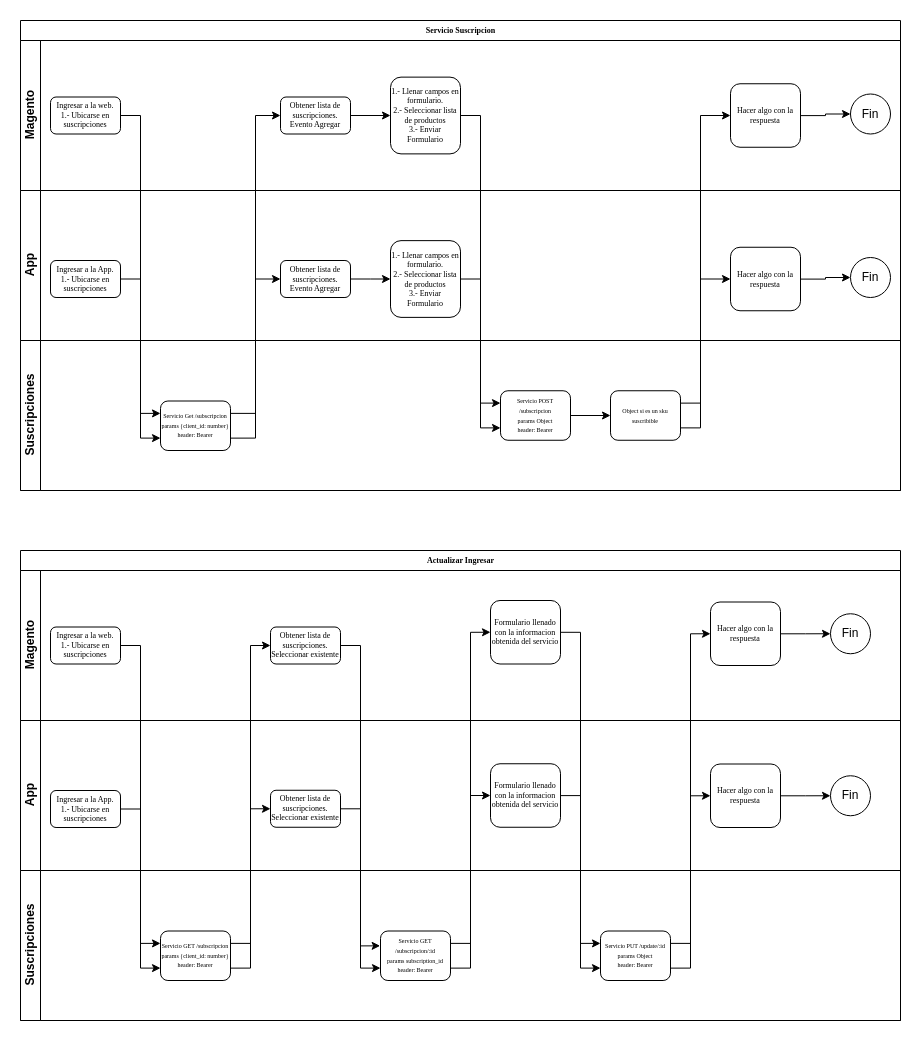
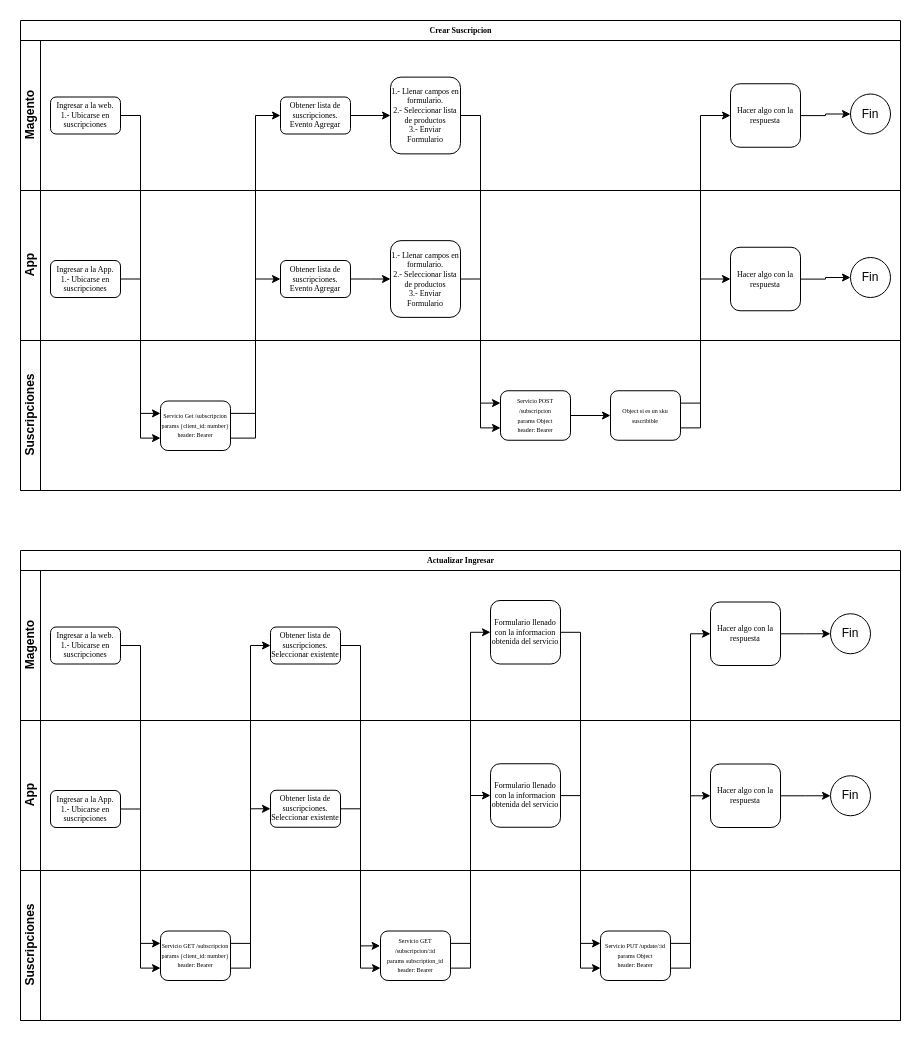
- <mxCell id="2" value="Servicio Suscripcion" style="swimlane;html=1;childLayout=stackLayout;horizontal=1;startSize=20;horizontalStack=0;rounded=0;shadow=0;labelBackgroundColor=none;strokeWidth=1;fontFamily=Verdana;fontSize=8;align=center;" parent="1" vertex="1"><mxGeometry x="20" y="20" width="880" height="470" as="geometry" /></mxCell>
+ <mxCell id="2" value="Crear Suscripcion" style="swimlane;html=1;childLayout=stackLayout;horizontal=1;startSize=20;horizontalStack=0;rounded=0;shadow=0;labelBackgroundColor=none;strokeWidth=1;fontFamily=Verdana;fontSize=8;align=center;" parent="1" vertex="1"><mxGeometry x="20" y="20" width="880" height="470" as="geometry" /></mxCell>
